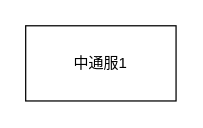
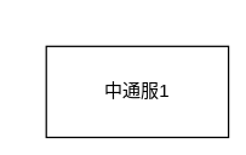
- <mxCell id="2" value="中通服1" style="rounded=0;whiteSpace=wrap;html=1;" parent="1" vertex="1"><mxGeometry x="20" y="20" width="120" height="60" as="geometry" /></mxCell>
+ <mxCell id="2" value="中通服1" style="rounded=0;whiteSpace=wrap;html=1;" parent="1" vertex="1"><mxGeometry x="30" y="30" width="120" height="60" as="geometry" /></mxCell>
